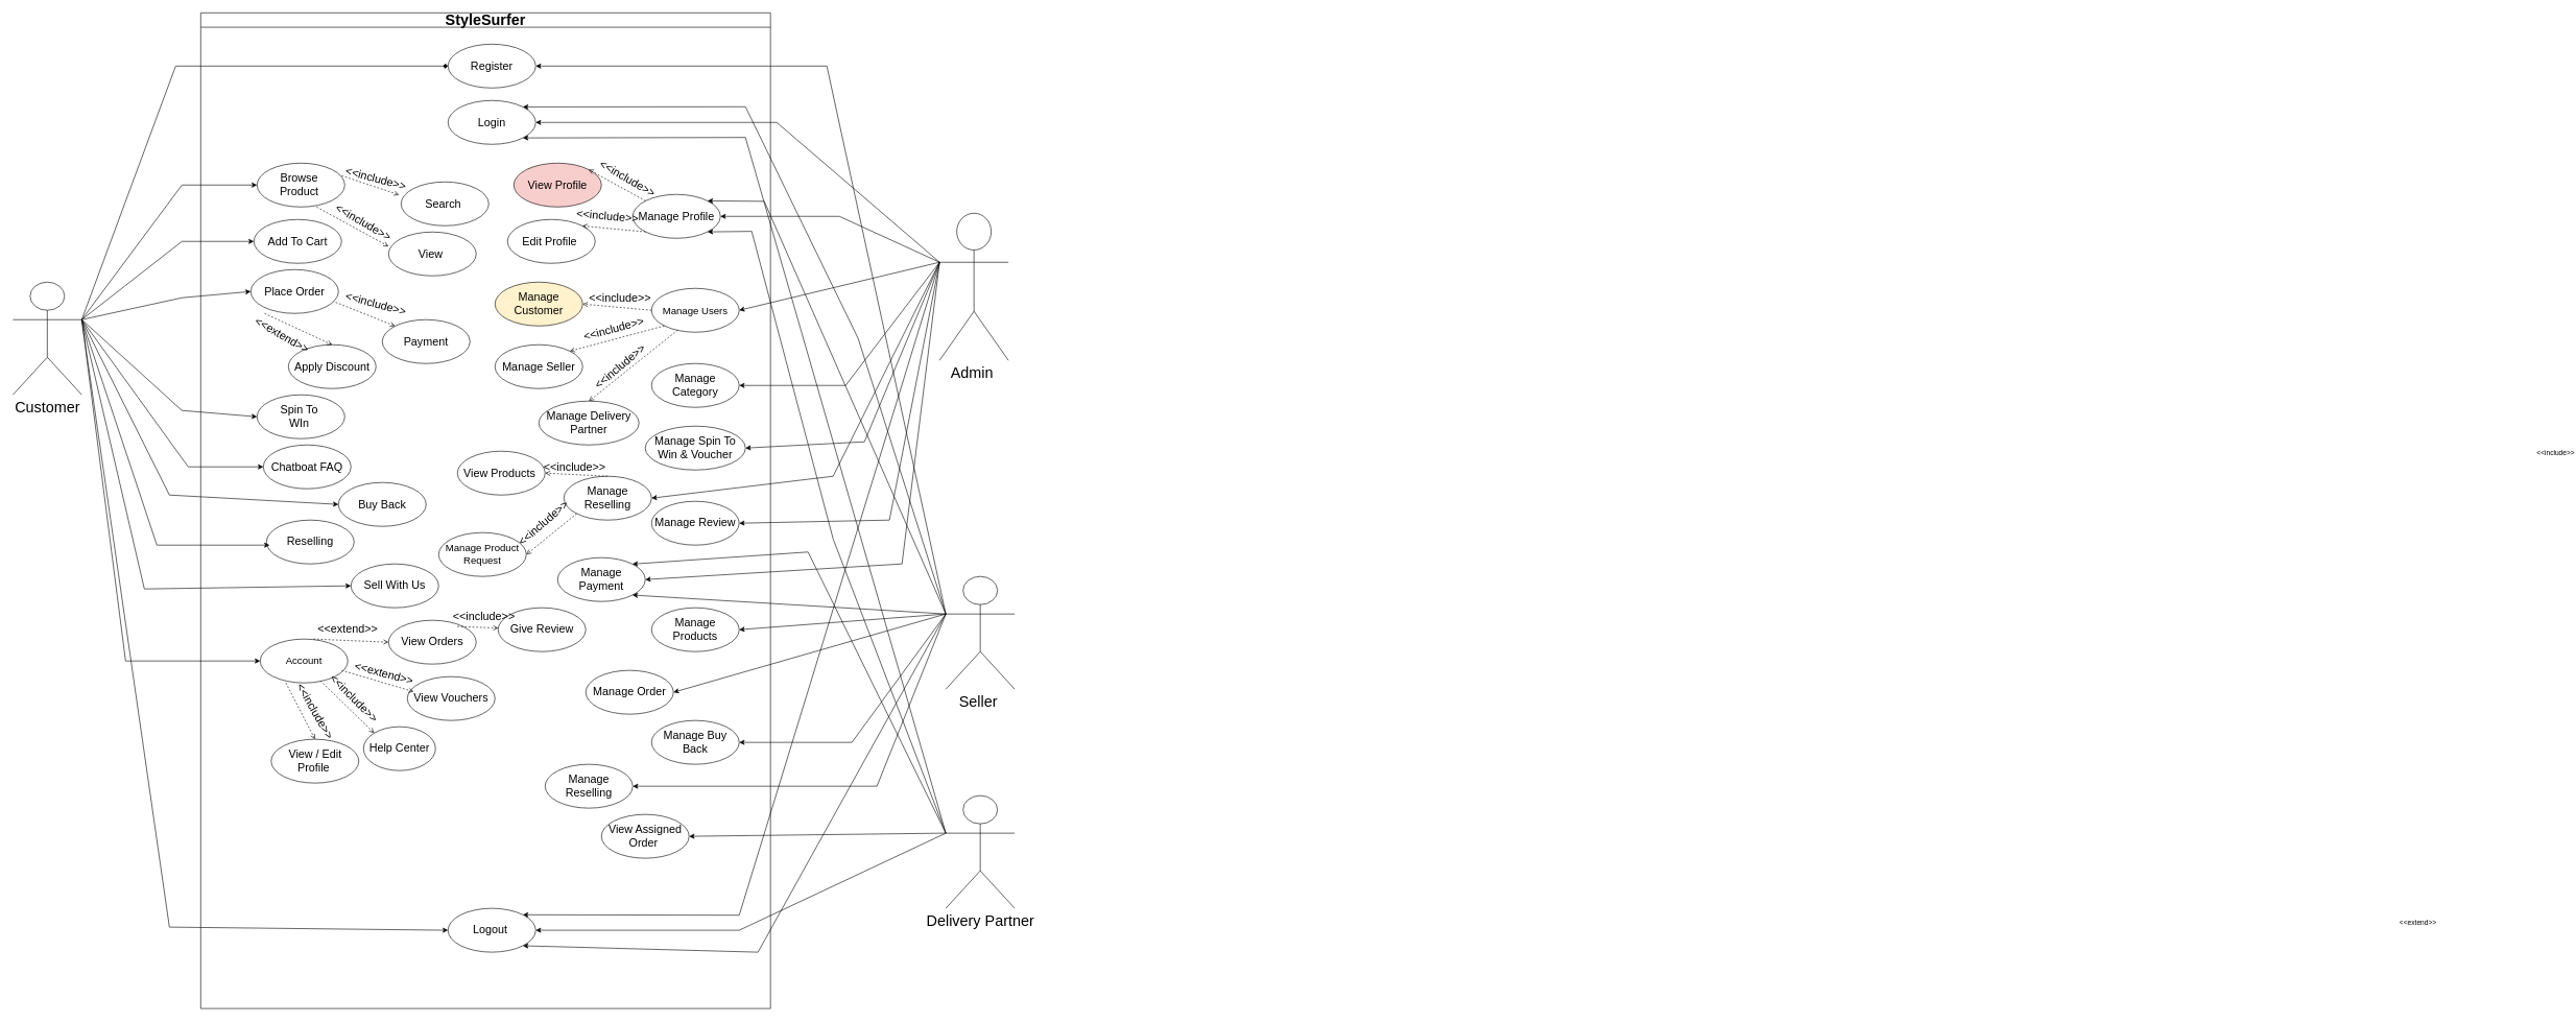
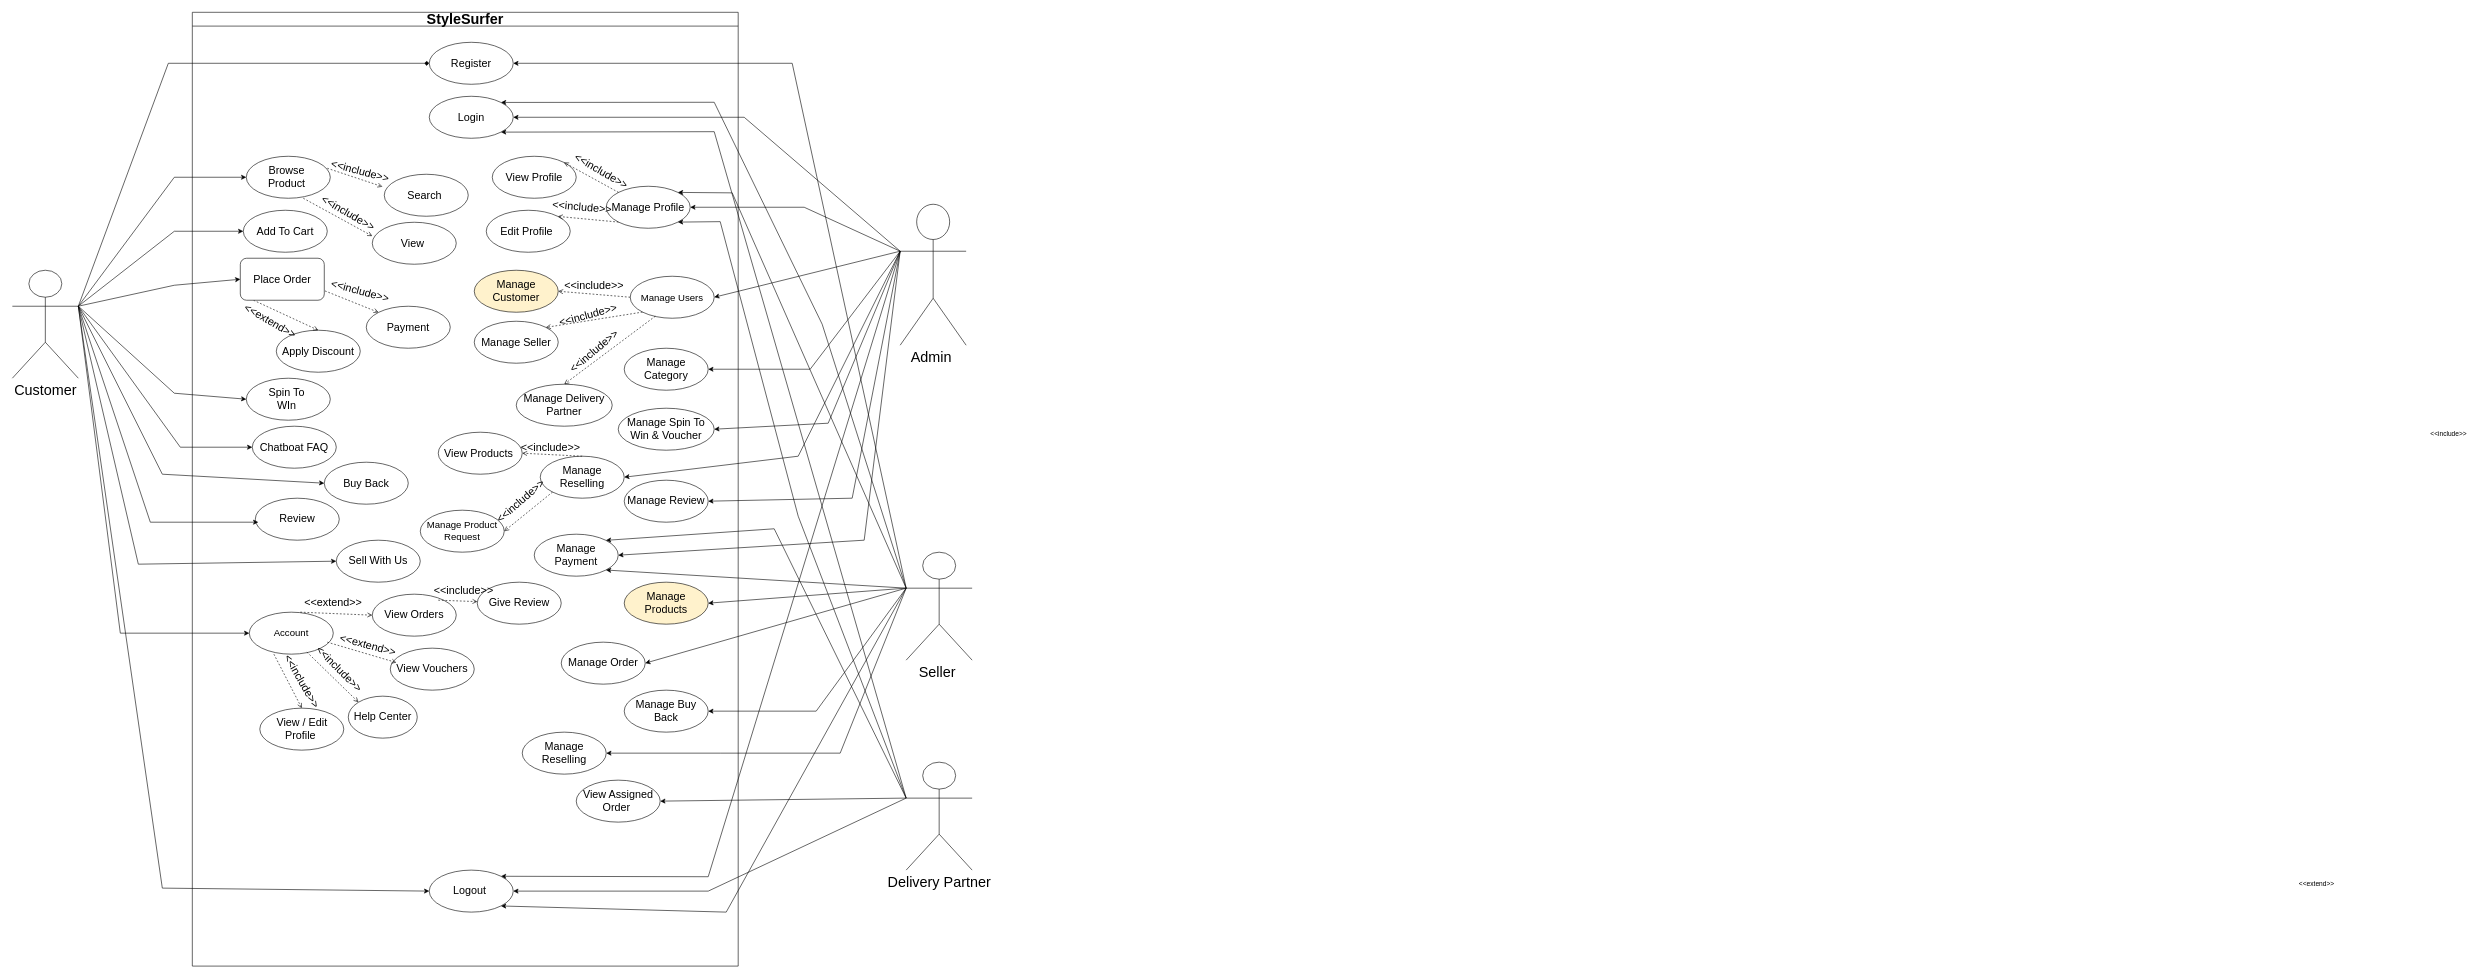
- <mxCell id="30" value="&lt;font style=&quot;font-size: 18px;&quot;&gt;View Profile&lt;/font&gt;" style="ellipse;whiteSpace=wrap;html=1;fillColor=#f8cecc;" parent="1" vertex="1"><mxGeometry x="820" y="260" width="140" height="70" as="geometry" /></mxCell>
+ <mxCell id="30" value="&lt;font style=&quot;font-size: 18px;&quot;&gt;View Profile&lt;/font&gt;" style="ellipse;whiteSpace=wrap;html=1;" parent="1" vertex="1"><mxGeometry x="820" y="260" width="140" height="70" as="geometry" /></mxCell>
- <mxCell id="100" value="&lt;font style=&quot;font-size: 18px;&quot;&gt;Place Order&lt;/font&gt;" style="ellipse;whiteSpace=wrap;html=1;" parent="90" vertex="1"><mxGeometry x="80" y="410" width="140" height="70" as="geometry" /></mxCell>
+ <mxCell id="100" value="&lt;font style=&quot;font-size: 18px;&quot;&gt;Place Order&lt;/font&gt;" style="whiteSpace=wrap;html=1;rounded=1;" parent="90" vertex="1"><mxGeometry x="80" y="410" width="140" height="70" as="geometry" /></mxCell>
- <mxCell id="36" value="&lt;font size=&quot;3&quot;&gt;Manage Users&lt;/font&gt;" style="ellipse;whiteSpace=wrap;html=1;" parent="1" vertex="1"><mxGeometry x="1040" y="460" width="140" height="70" as="geometry" /></mxCell>
+ <mxCell id="36" value="&lt;font size=&quot;3&quot;&gt;Manage Users&lt;/font&gt;" style="ellipse;whiteSpace=wrap;html=1;" parent="1" vertex="1"><mxGeometry x="1050" y="460" width="140" height="70" as="geometry" /></mxCell>
- <mxCell id="38" value="&lt;font style=&quot;font-size: 18px;&quot;&gt;Manage Seller&lt;/font&gt;" style="ellipse;whiteSpace=wrap;html=1;" parent="1" vertex="1"><mxGeometry x="790" y="550" width="140" height="70" as="geometry" /></mxCell>
+ <mxCell id="38" value="&lt;font style=&quot;font-size: 18px;&quot;&gt;Manage Seller&lt;/font&gt;" style="ellipse;whiteSpace=wrap;html=1;" parent="1" vertex="1"><mxGeometry x="790" y="535" width="140" height="70" as="geometry" /></mxCell>
- <mxCell id="11" value="&lt;font style=&quot;font-size: 18px;&quot;&gt;Reselling&lt;/font&gt;" style="ellipse;whiteSpace=wrap;html=1;" parent="1" vertex="1"><mxGeometry x="425" y="830" width="140" height="70" as="geometry" /></mxCell>
+ <mxCell id="11" value="&lt;font style=&quot;font-size: 18px;&quot;&gt;Review&lt;/font&gt;" style="ellipse;whiteSpace=wrap;html=1;" parent="1" vertex="1"><mxGeometry x="425" y="830" width="140" height="70" as="geometry" /></mxCell>
- <mxCell id="50" value="&lt;font style=&quot;font-size: 18px;&quot;&gt;Manage Products&lt;/font&gt;" style="ellipse;whiteSpace=wrap;html=1;" parent="1" vertex="1"><mxGeometry x="1040" y="970" width="140" height="70" as="geometry" /></mxCell>
+ <mxCell id="50" value="&lt;font style=&quot;font-size: 18px;&quot;&gt;Manage Products&lt;/font&gt;" style="ellipse;whiteSpace=wrap;html=1;fillColor=#fff2cc;" parent="1" vertex="1"><mxGeometry x="1040" y="970" width="140" height="70" as="geometry" /></mxCell>
